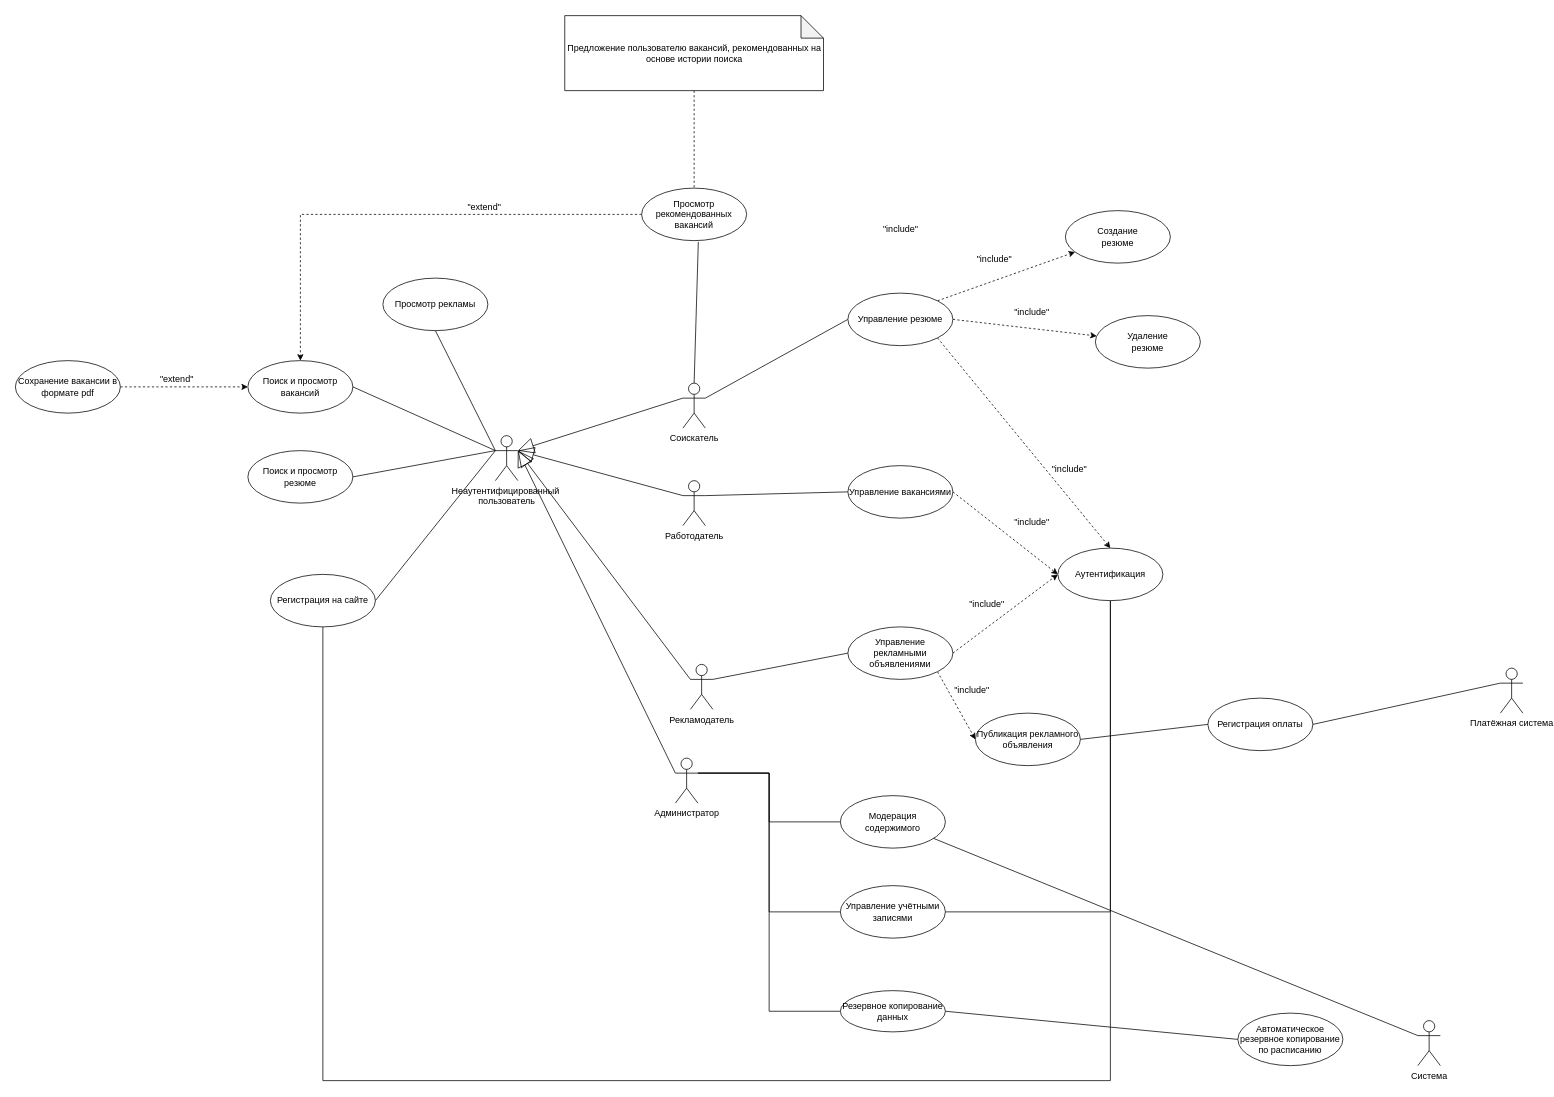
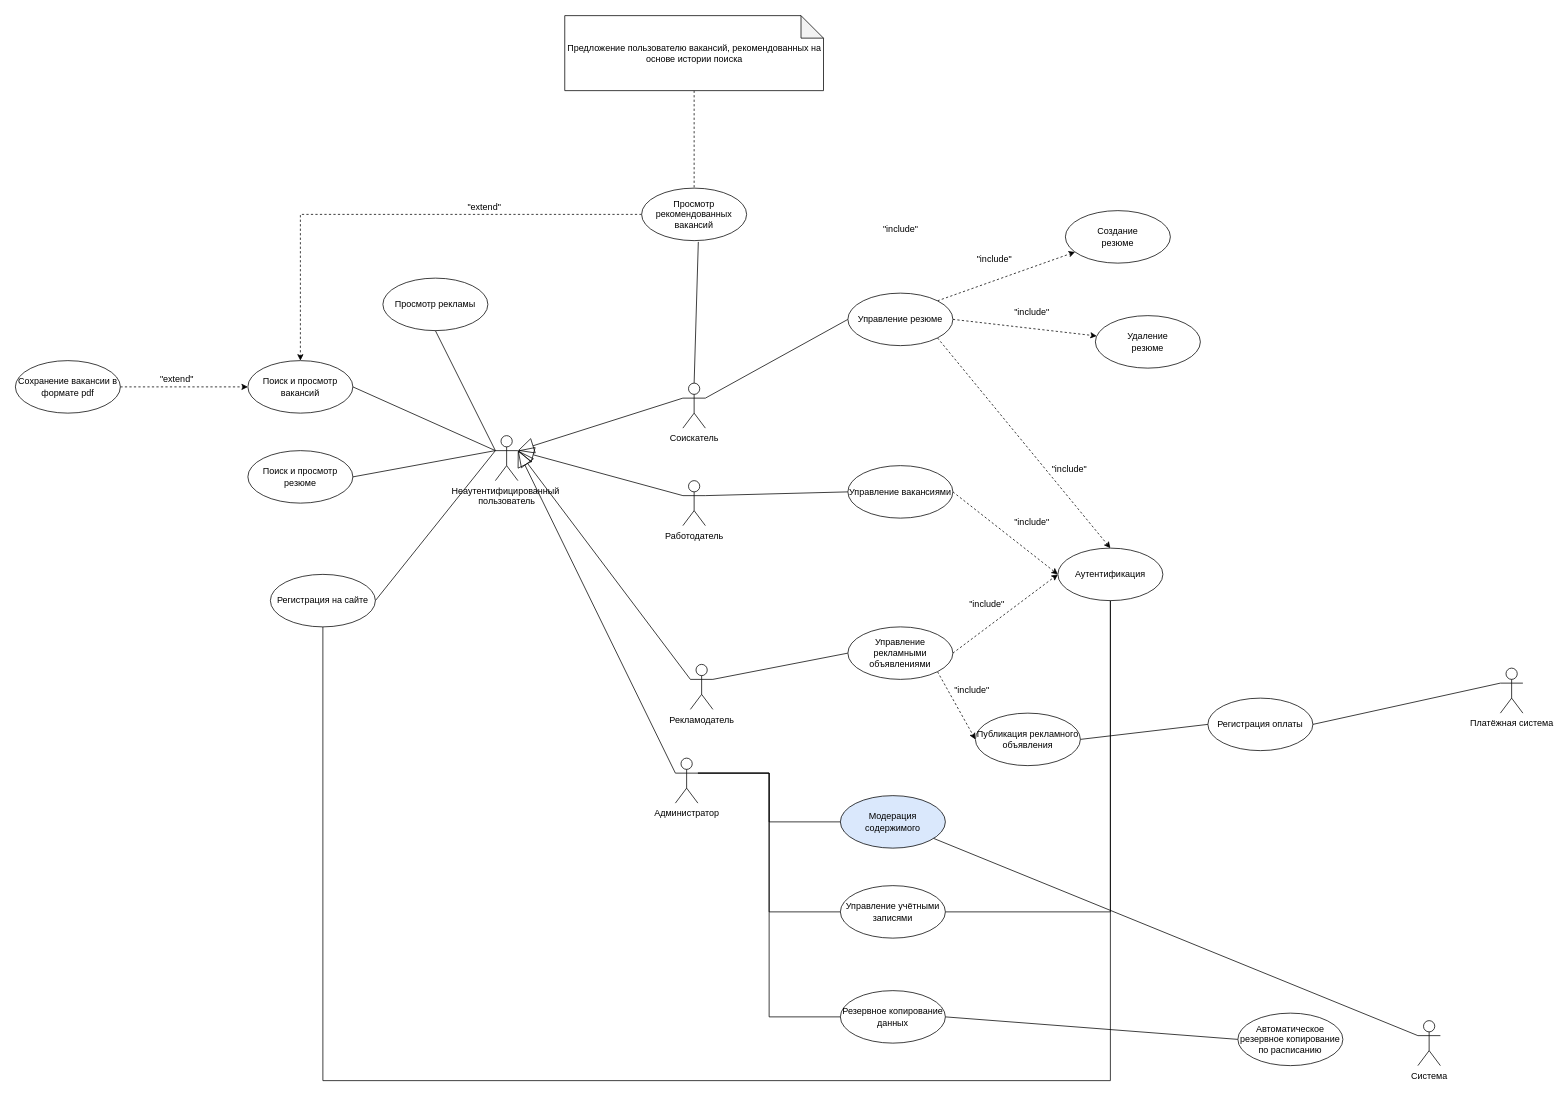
- <mxCell id="29" value="Модерация содержимого" style="ellipse;whiteSpace=wrap;html=1;" vertex="1" parent="1"><mxGeometry x="1120" y="1060" width="140" height="70" as="geometry" /></mxCell>
+ <mxCell id="29" value="Модерация содержимого" style="ellipse;whiteSpace=wrap;html=1;fillColor=#dae8fc;" vertex="1" parent="1"><mxGeometry x="1120" y="1060" width="140" height="70" as="geometry" /></mxCell>
- <mxCell id="33" value="Резервное копирование данных" style="ellipse;whiteSpace=wrap;html=1;" vertex="1" parent="1"><mxGeometry x="1120" y="1320" width="140" height="55" as="geometry" /></mxCell>
+ <mxCell id="33" value="Резервное копирование данных" style="ellipse;whiteSpace=wrap;html=1;" vertex="1" parent="1"><mxGeometry x="1120" y="1320" width="140" height="70" as="geometry" /></mxCell>
